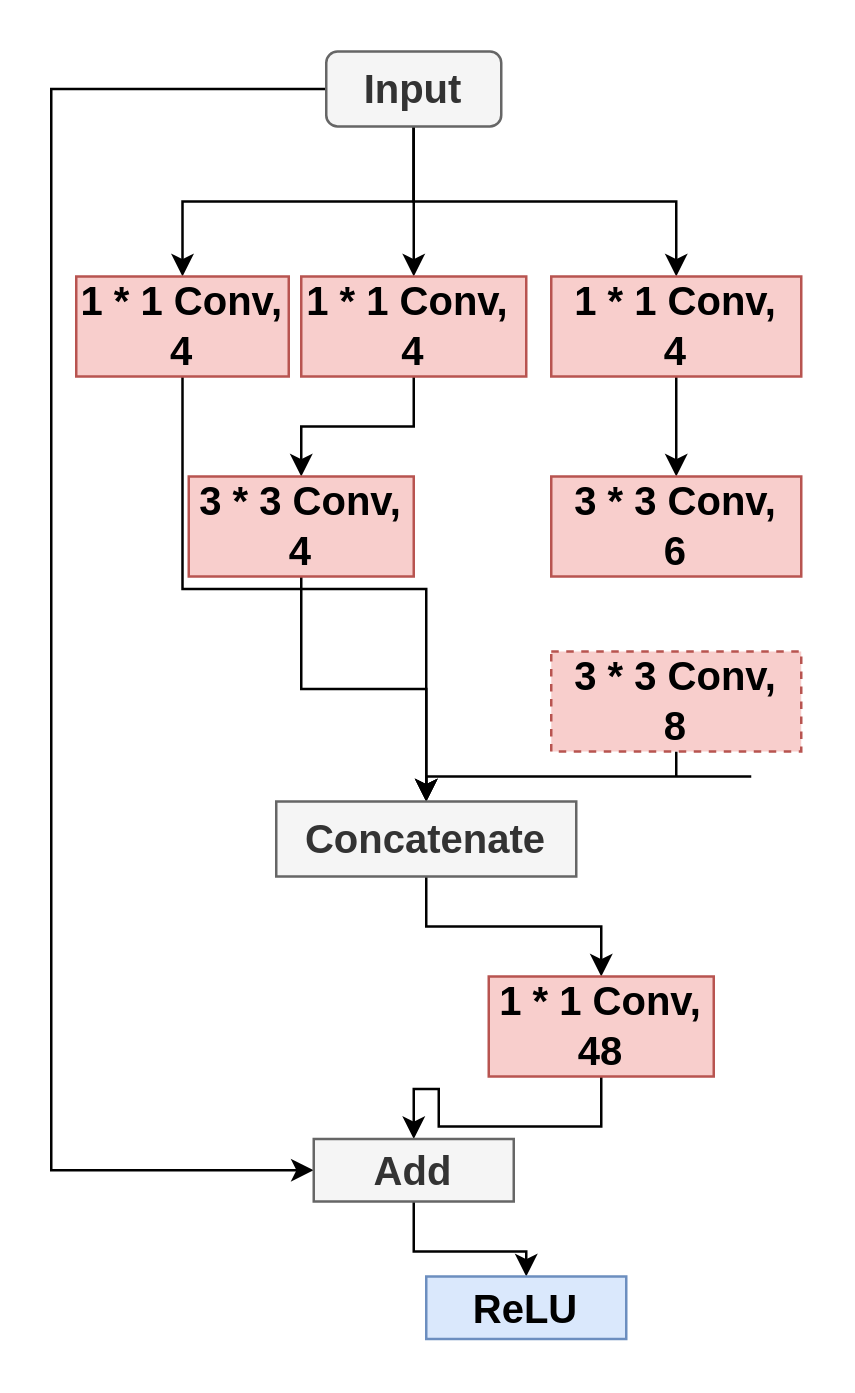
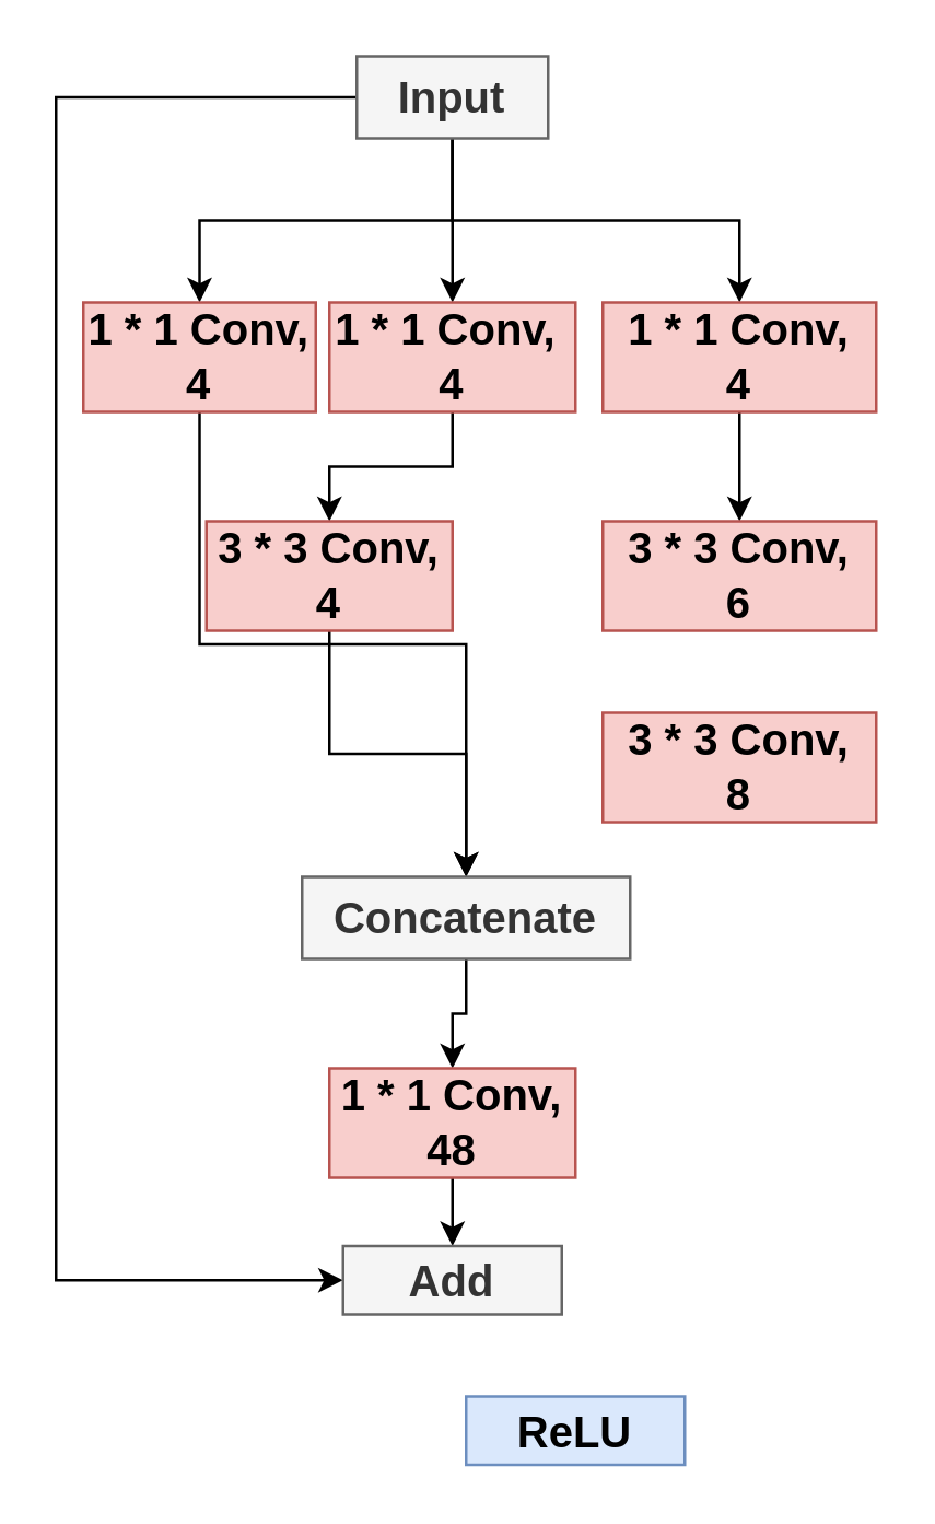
- <mxCell id="6" value="Input" style="whiteSpace=wrap;html=1;fontSize=16;fontStyle=1;fillColor=#f5f5f5;fontColor=#333333;strokeColor=#666666;rounded=1;" parent="1" vertex="1"><mxGeometry x="130" y="20" width="70" height="30" as="geometry" /></mxCell>
+ <mxCell id="6" value="Input" style="rounded=0;whiteSpace=wrap;html=1;fontSize=16;fontStyle=1;fillColor=#f5f5f5;fontColor=#333333;strokeColor=#666666;" parent="1" vertex="1"><mxGeometry x="130" y="20" width="70" height="30" as="geometry" /></mxCell>
- <mxCell id="17" value="3 * 3 Conv,&lt;div&gt;8&lt;/div&gt;" style="rounded=0;whiteSpace=wrap;html=1;fontSize=16;fontStyle=1;fillColor=#f8cecc;strokeColor=#b85450;dashed=1;" parent="1" vertex="1"><mxGeometry x="220" y="260" width="100" height="40" as="geometry" /></mxCell>
+ <mxCell id="17" value="3 * 3 Conv,&lt;div&gt;8&lt;/div&gt;" style="rounded=0;whiteSpace=wrap;html=1;fontSize=16;fontStyle=1;fillColor=#f8cecc;strokeColor=#b85450;" parent="1" vertex="1"><mxGeometry x="220" y="260" width="100" height="40" as="geometry" /></mxCell>
- <mxCell id="16" style="edgeStyle=orthogonalEdgeStyle;rounded=0;orthogonalLoop=1;jettySize=auto;html=1;exitX=0.5;exitY=1;exitDx=0;exitDy=0;entryX=0.5;entryY=0;entryDx=0;entryDy=0;" parent="1" source="17" target="19" edge="1"><mxGeometry relative="1" as="geometry"><Array as="points"><mxPoint x="300" y="310" /><mxPoint x="165" y="310" /></Array></mxGeometry></mxCell>
- <mxCell id="21" value="1 * 1 Conv, 48" style="rounded=0;whiteSpace=wrap;html=1;fontSize=16;fontStyle=1;fillColor=#f8cecc;strokeColor=#b85450;" parent="1" vertex="1"><mxGeometry x="195" y="390" width="90" height="40" as="geometry" /></mxCell>
+ <mxCell id="21" value="1 * 1 Conv, 48" style="rounded=0;whiteSpace=wrap;html=1;fontSize=16;fontStyle=1;fillColor=#f8cecc;strokeColor=#b85450;" parent="1" vertex="1"><mxGeometry x="120" y="390" width="90" height="40" as="geometry" /></mxCell>
- <mxCell id="22" value="" style="edgeStyle=orthogonalEdgeStyle;rounded=0;orthogonalLoop=1;jettySize=auto;html=1;" edge="1" parent="1" source="23" target="24"><mxGeometry relative="1" as="geometry" /></mxCell>
